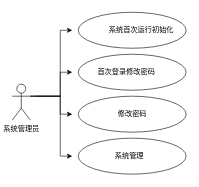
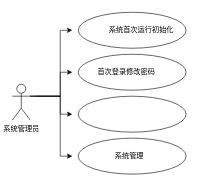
- <mxCell id="14" value="修改密码" style="text;html=1;align=center;verticalAlign=middle;resizable=0;points=[];autosize=1;strokeColor=none;fillColor=none;" vertex="1" parent="1"><mxGeometry x="190" y="180" width="60" height="20" as="geometry" /></mxCell>
